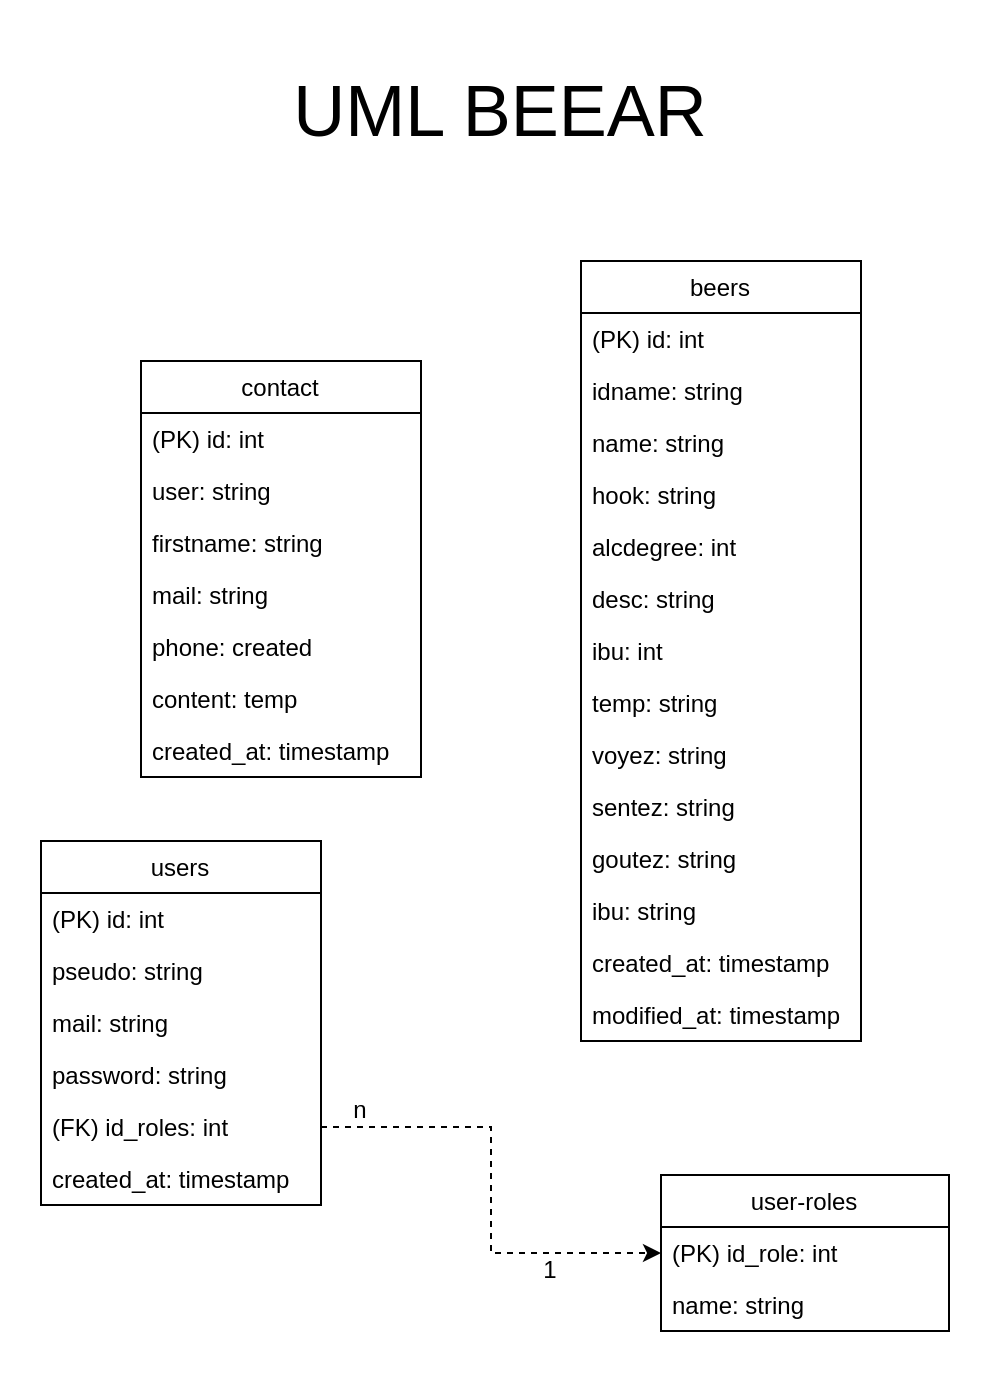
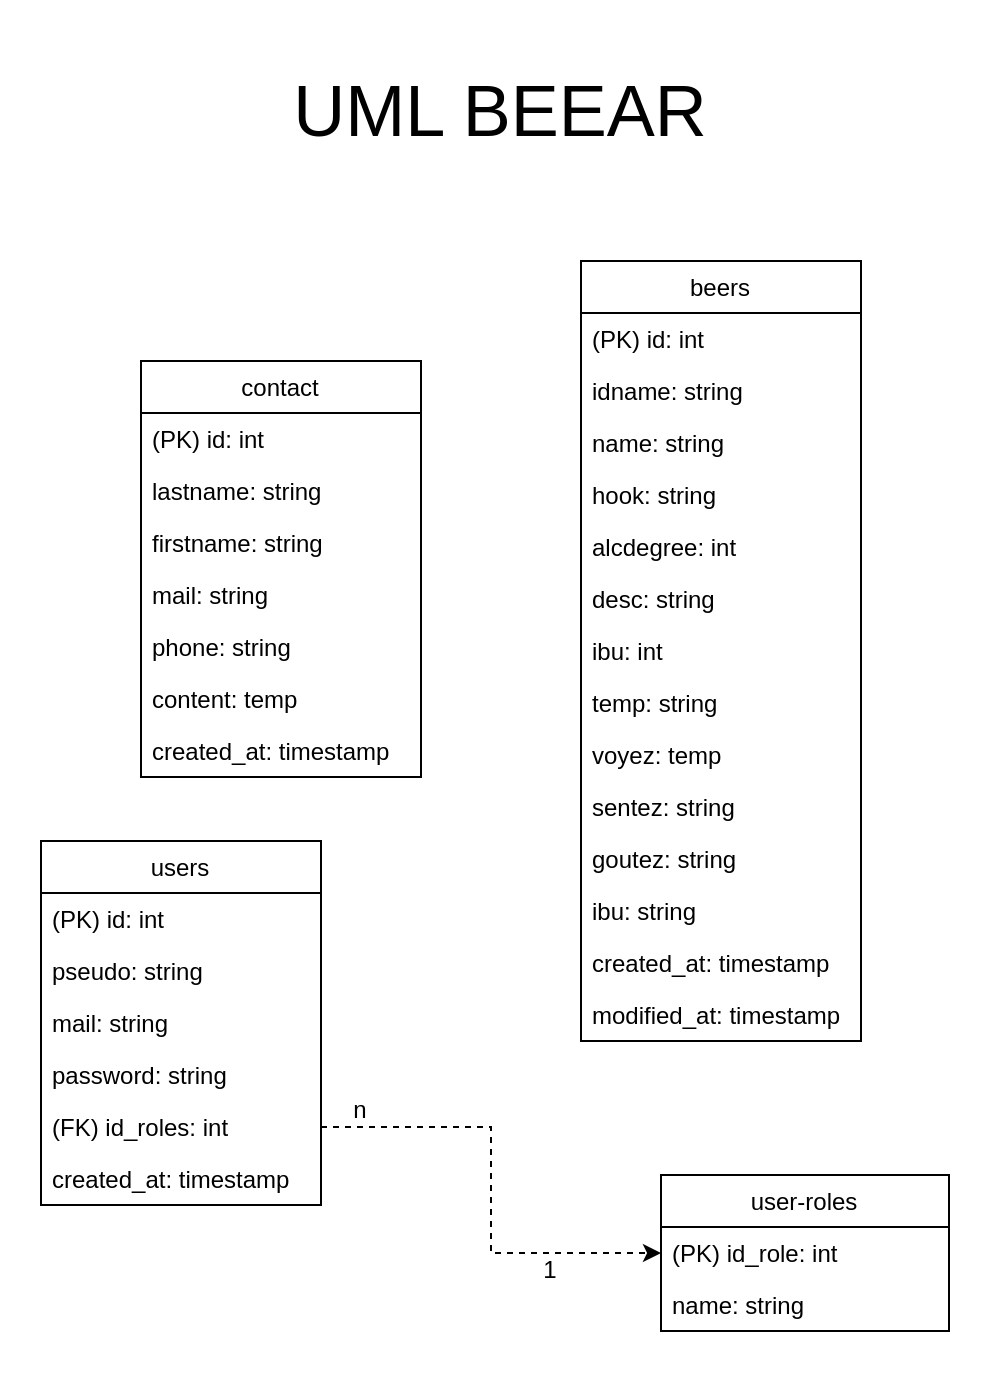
- <mxCell id="4" value="user: string" style="text;strokeColor=none;fillColor=none;align=left;verticalAlign=top;spacingLeft=4;spacingRight=4;overflow=hidden;rotatable=0;points=[[0,0.5],[1,0.5]];portConstraint=eastwest;" vertex="1" parent="2"><mxGeometry y="52" width="140" height="26" as="geometry" /></mxCell>
+ <mxCell id="4" value="lastname: string" style="text;strokeColor=none;fillColor=none;align=left;verticalAlign=top;spacingLeft=4;spacingRight=4;overflow=hidden;rotatable=0;points=[[0,0.5],[1,0.5]];portConstraint=eastwest;" vertex="1" parent="2"><mxGeometry y="52" width="140" height="26" as="geometry" /></mxCell>
- <mxCell id="7" value="phone: created" style="text;strokeColor=none;fillColor=none;align=left;verticalAlign=top;spacingLeft=4;spacingRight=4;overflow=hidden;rotatable=0;points=[[0,0.5],[1,0.5]];portConstraint=eastwest;" vertex="1" parent="2"><mxGeometry y="130" width="140" height="26" as="geometry" /></mxCell>
+ <mxCell id="7" value="phone: string" style="text;strokeColor=none;fillColor=none;align=left;verticalAlign=top;spacingLeft=4;spacingRight=4;overflow=hidden;rotatable=0;points=[[0,0.5],[1,0.5]];portConstraint=eastwest;" vertex="1" parent="2"><mxGeometry y="130" width="140" height="26" as="geometry" /></mxCell>
- <mxCell id="22" value="voyez: string" style="text;strokeColor=none;fillColor=none;align=left;verticalAlign=top;spacingLeft=4;spacingRight=4;overflow=hidden;rotatable=0;points=[[0,0.5],[1,0.5]];portConstraint=eastwest;" vertex="1" parent="13"><mxGeometry y="234" width="140" height="26" as="geometry" /></mxCell>
+ <mxCell id="22" value="voyez: temp" style="text;strokeColor=none;fillColor=none;align=left;verticalAlign=top;spacingLeft=4;spacingRight=4;overflow=hidden;rotatable=0;points=[[0,0.5],[1,0.5]];portConstraint=eastwest;" vertex="1" parent="13"><mxGeometry y="234" width="140" height="26" as="geometry" /></mxCell>
